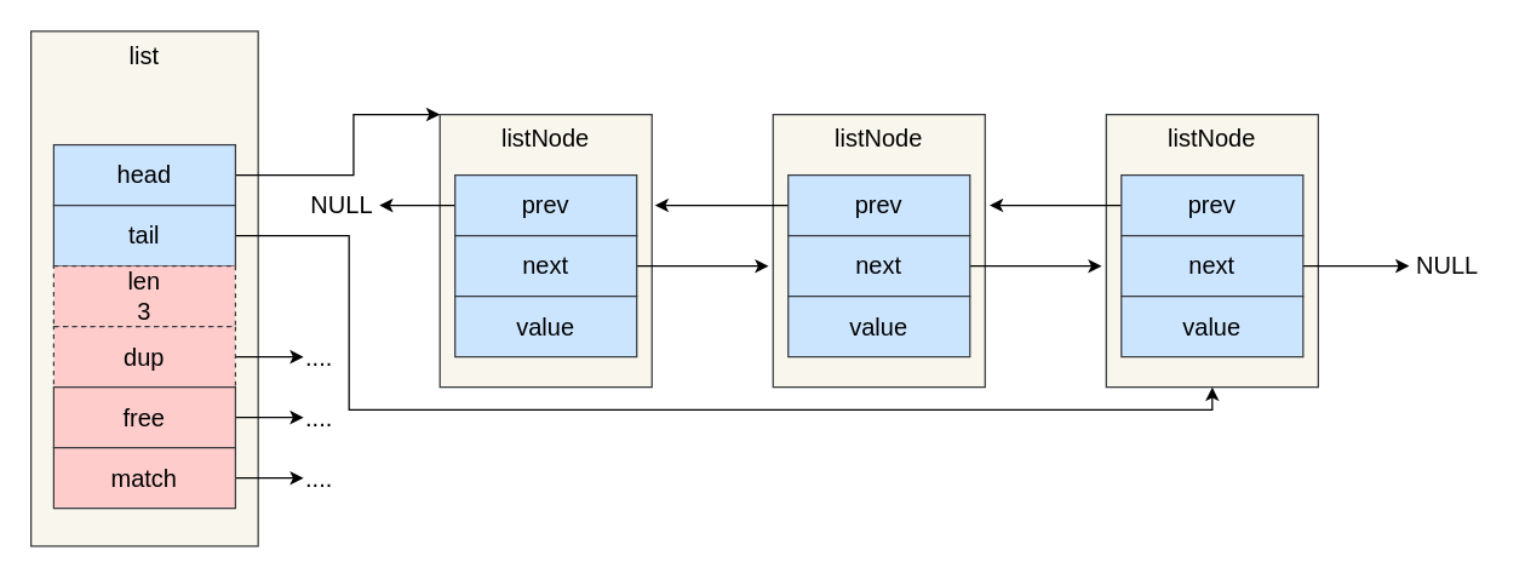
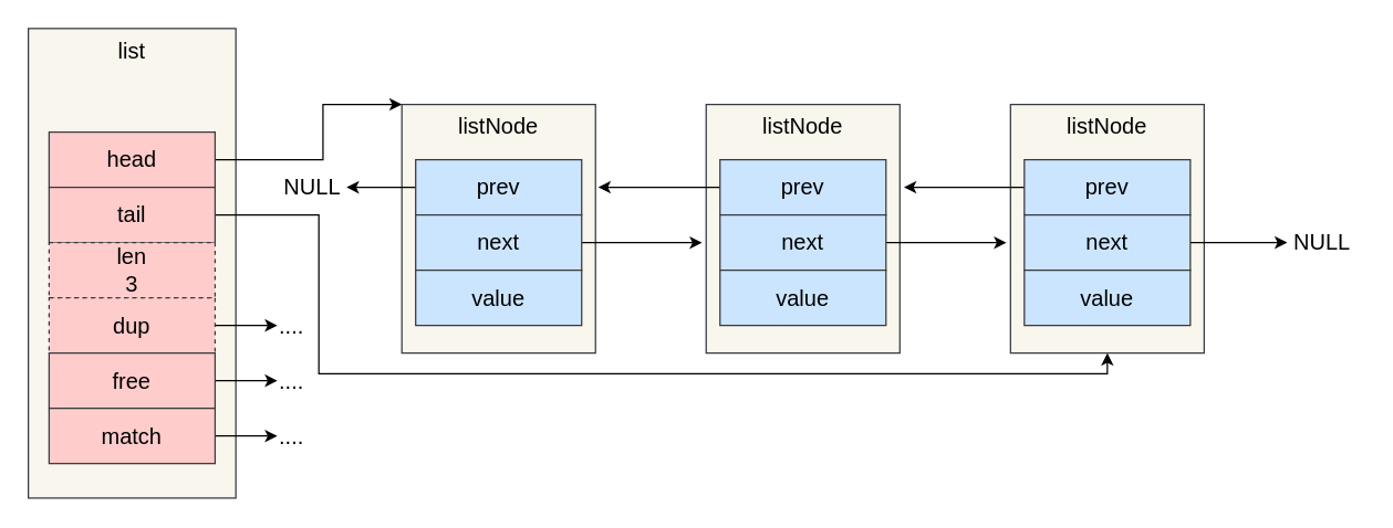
- <mxCell id="23" value="head" style="rounded=0;whiteSpace=wrap;html=1;fontSize=16;fillColor=#cce5ff;strokeColor=#36393d;" vertex="1" parent="1"><mxGeometry x="35" y="95" width="120" height="40" as="geometry" /></mxCell>
+ <mxCell id="23" value="head" style="rounded=0;whiteSpace=wrap;html=1;fontSize=16;fillColor=#ffcccc;strokeColor=#36393d;" vertex="1" parent="1"><mxGeometry x="35" y="95" width="120" height="40" as="geometry" /></mxCell>
- <mxCell id="25" value="tail" style="rounded=0;whiteSpace=wrap;html=1;fontSize=16;fillColor=#cce5ff;strokeColor=#36393d;" vertex="1" parent="1"><mxGeometry x="35" y="135" width="120" height="40" as="geometry" /></mxCell>
+ <mxCell id="25" value="tail" style="rounded=0;whiteSpace=wrap;html=1;fontSize=16;fillColor=#ffcccc;strokeColor=#36393d;" vertex="1" parent="1"><mxGeometry x="35" y="135" width="120" height="40" as="geometry" /></mxCell>
